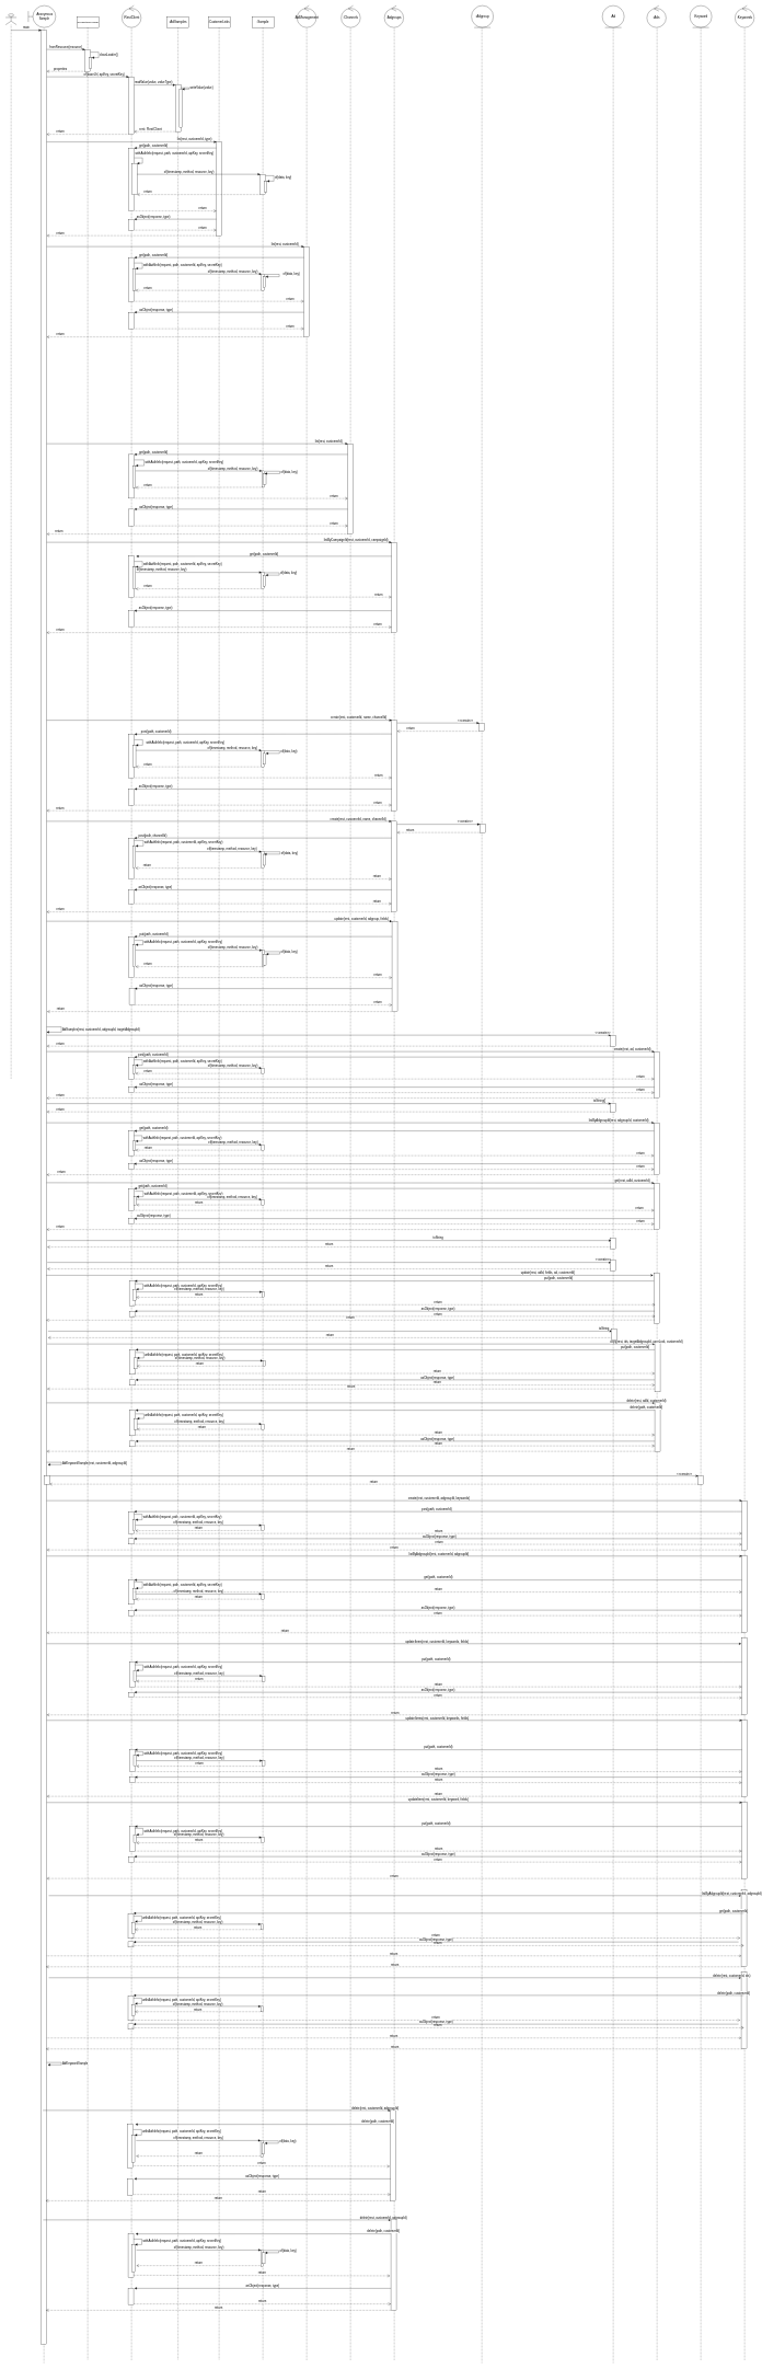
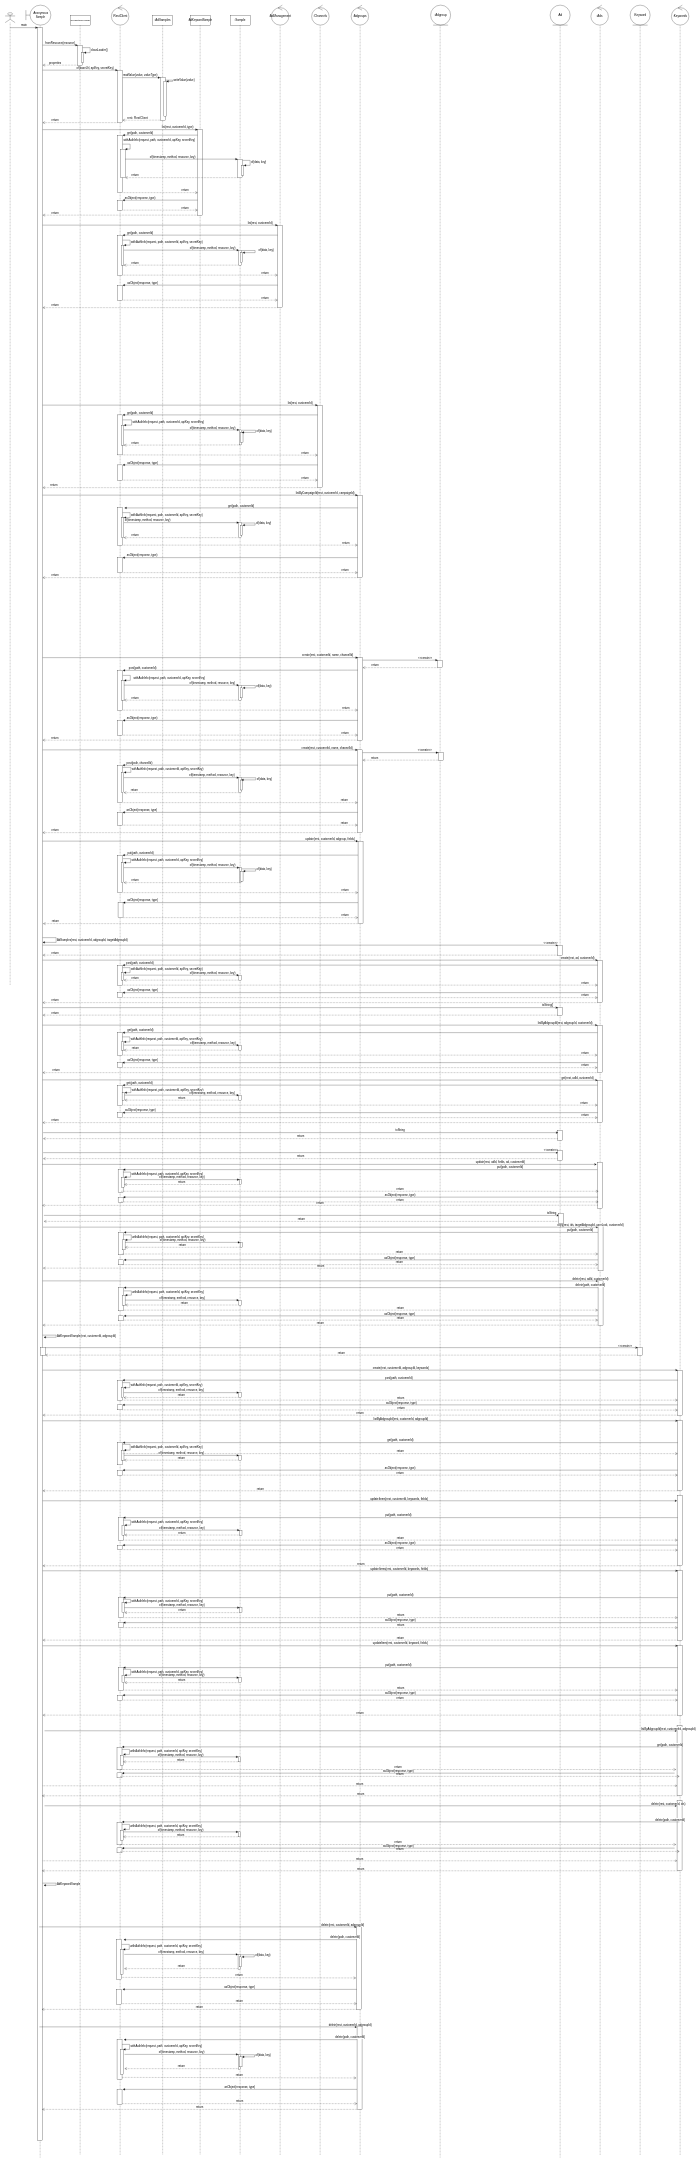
- <mxCell id="45" value="&lt;font style=&quot;font-size: 11px&quot;&gt;:CustomerLinks&lt;/font&gt;" style="shape=umlLifeline;perimeter=lifelinePerimeter;whiteSpace=wrap;html=1;container=1;collapsible=0;recursiveResize=0;outlineConnect=0;" parent="1" vertex="1"><mxGeometry x="760" y="60" width="80" height="8560" as="geometry" /></mxCell>
+ <mxCell id="45" value="&lt;font style=&quot;font-size: 11px&quot;&gt;:AdKeywordSample&lt;/font&gt;" style="shape=umlLifeline;perimeter=lifelinePerimeter;whiteSpace=wrap;html=1;container=1;collapsible=0;recursiveResize=0;outlineConnect=0;" parent="1" vertex="1"><mxGeometry x="760" y="60" width="80" height="8560" as="geometry" /></mxCell>
